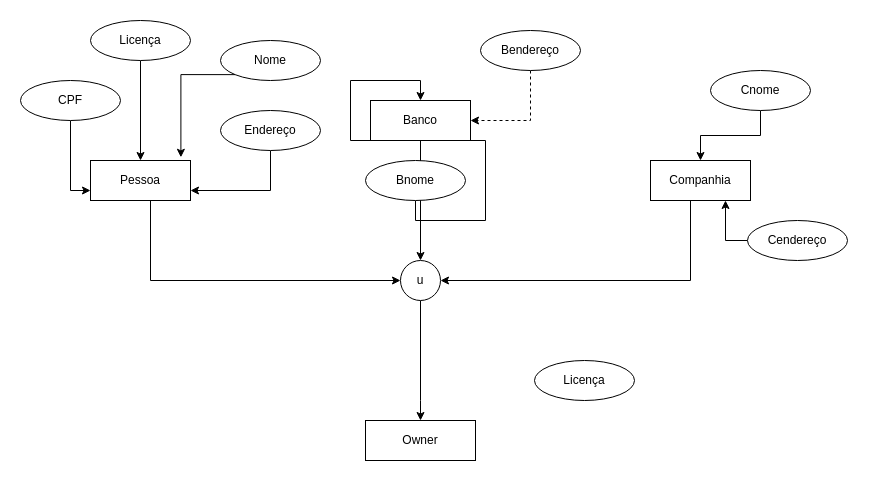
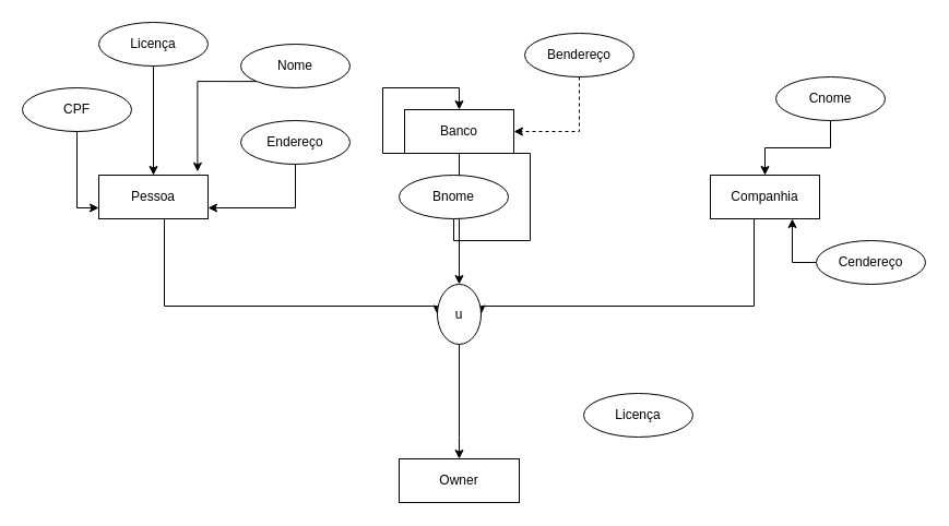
- <mxCell id="9" value="u" style="ellipse;whiteSpace=wrap;html=1;aspect=fixed;" vertex="1" parent="1"><mxGeometry x="400" y="260" width="40" height="40" as="geometry" /></mxCell>
+ <mxCell id="9" value="u" style="ellipse;whiteSpace=wrap;html=1;aspect=fixed;" vertex="1" parent="1"><mxGeometry x="400" y="260" width="40" height="55" as="geometry" /></mxCell>
